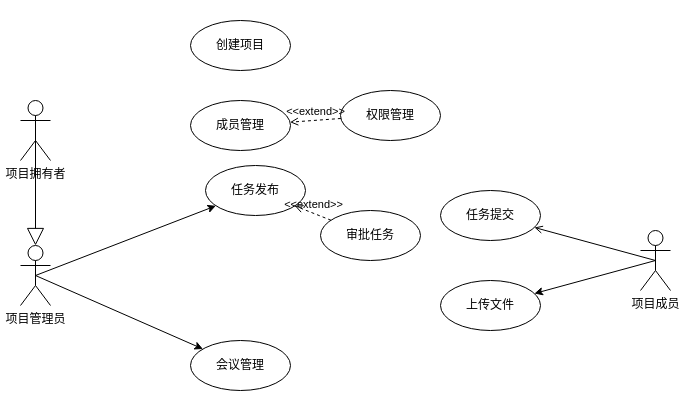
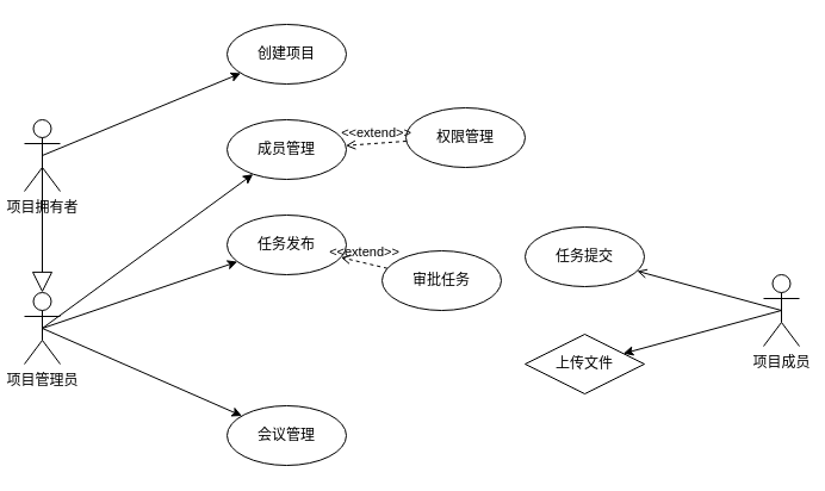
+ <mxCell id="12" style="edgeStyle=none;html=1;exitX=0.5;exitY=0.5;exitDx=0;exitDy=0;exitPerimeter=0;strokeWidth=1;endArrow=classic;endFill=1;endSize=6;" edge="1" parent="1" source="14" target="2"><mxGeometry relative="1" as="geometry" /></mxCell>
- <mxCell id="3" value="任务发布" style="ellipse;whiteSpace=wrap;html=1;" vertex="1" parent="1"><mxGeometry x="205" y="165" width="100" height="50" as="geometry" /></mxCell>
+ <mxCell id="3" value="任务发布" style="ellipse;whiteSpace=wrap;html=1;" vertex="1" parent="1"><mxGeometry x="190" y="180" width="100" height="50" as="geometry" /></mxCell>
+ <mxCell id="15" style="edgeStyle=none;html=1;exitX=0.5;exitY=0.5;exitDx=0;exitDy=0;exitPerimeter=0;strokeWidth=1;endArrow=classic;endFill=1;endSize=6;" edge="1" parent="1" source="18" target="5"><mxGeometry relative="1" as="geometry" /></mxCell>
- <mxCell id="9" value="上传文件" style="ellipse;whiteSpace=wrap;html=1;" vertex="1" parent="1"><mxGeometry x="440" y="280" width="100" height="50" as="geometry" /></mxCell>
+ <mxCell id="9" value="上传文件" style="rhombus;whiteSpace=wrap;html=1;" vertex="1" parent="1"><mxGeometry x="440" y="280" width="100" height="50" as="geometry" /></mxCell>
